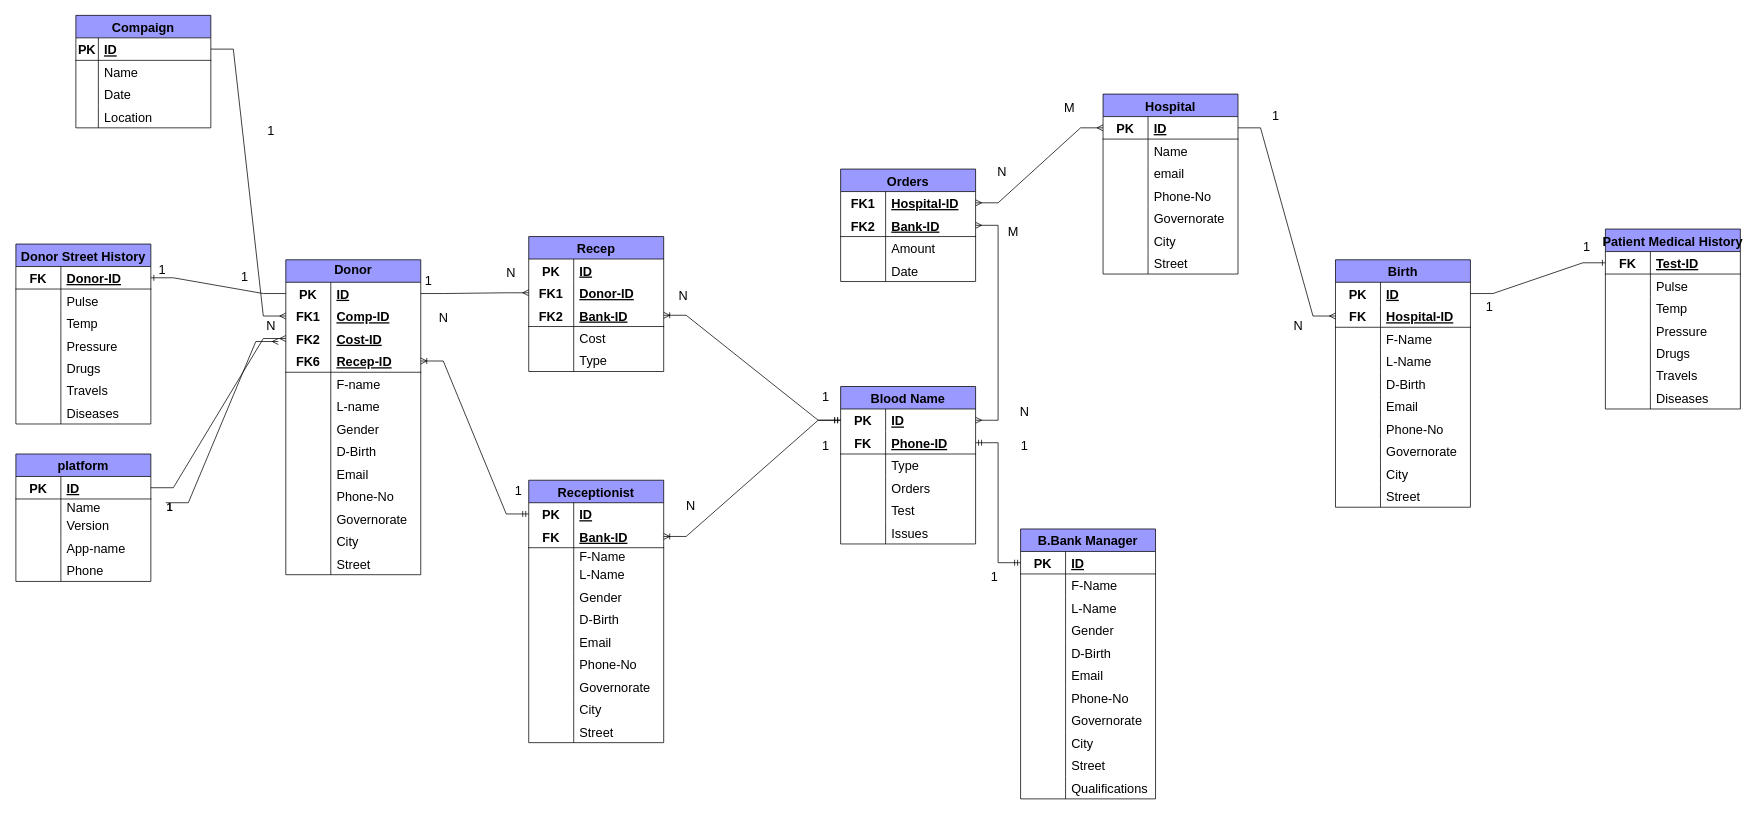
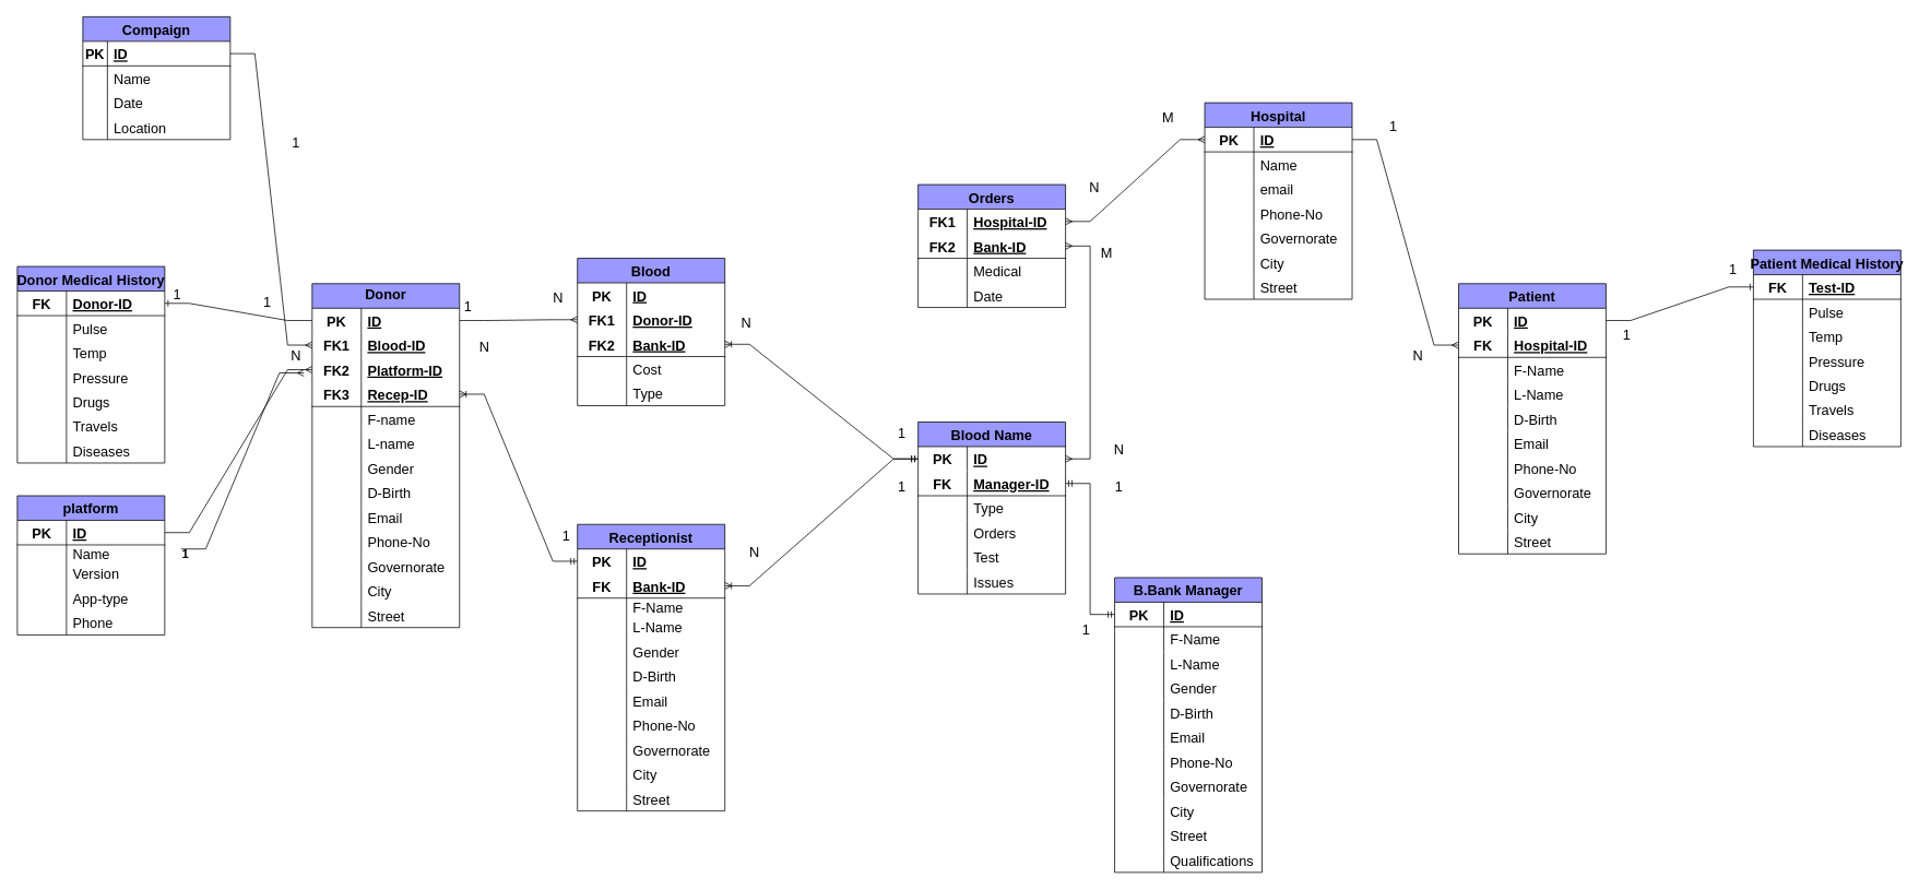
- <mxCell id="42" value="Recep" style="shape=table;startSize=30;container=1;collapsible=1;childLayout=tableLayout;fixedRows=1;rowLines=0;fontStyle=1;align=center;resizeLast=1;shadow=0;labelBackgroundColor=none;strokeColor=default;strokeWidth=1;fontSize=17;fillColor=#9999FF;" parent="1" vertex="1"><mxGeometry x="704" y="315" width="180" height="180" as="geometry" /></mxCell>
+ <mxCell id="42" value="Blood" style="shape=table;startSize=30;container=1;collapsible=1;childLayout=tableLayout;fixedRows=1;rowLines=0;fontStyle=1;align=center;resizeLast=1;shadow=0;labelBackgroundColor=none;strokeColor=default;strokeWidth=1;fontSize=17;fillColor=#9999FF;" parent="1" vertex="1"><mxGeometry x="704" y="315" width="180" height="180" as="geometry" /></mxCell>
- <mxCell id="273" value="Amount" style="shape=partialRectangle;connectable=0;fillColor=none;top=0;left=0;bottom=0;right=0;align=left;spacingLeft=6;overflow=hidden;shadow=0;labelBackgroundColor=none;strokeColor=default;strokeWidth=1;fontSize=17;" parent="271" vertex="1"><mxGeometry x="60" width="120" height="30" as="geometry"><mxRectangle width="120" height="30" as="alternateBounds" /></mxGeometry></mxCell>
+ <mxCell id="273" value="Medical" style="shape=partialRectangle;connectable=0;fillColor=none;top=0;left=0;bottom=0;right=0;align=left;spacingLeft=6;overflow=hidden;shadow=0;labelBackgroundColor=none;strokeColor=default;strokeWidth=1;fontSize=17;" parent="271" vertex="1"><mxGeometry x="60" width="120" height="30" as="geometry"><mxRectangle width="120" height="30" as="alternateBounds" /></mxGeometry></mxCell>
- <mxCell id="59" value="Donor Street History" style="shape=table;startSize=30;container=1;collapsible=1;childLayout=tableLayout;fixedRows=1;rowLines=0;fontStyle=1;align=center;resizeLast=1;shadow=0;labelBackgroundColor=none;strokeColor=default;strokeWidth=1;fontSize=17;fillColor=#9999FF;" parent="1" vertex="1"><mxGeometry x="20" y="325" width="180" height="240" as="geometry"><mxRectangle x="-360" y="-20" width="220" height="30" as="alternateBounds" /></mxGeometry></mxCell>
+ <mxCell id="59" value="Donor Medical History" style="shape=table;startSize=30;container=1;collapsible=1;childLayout=tableLayout;fixedRows=1;rowLines=0;fontStyle=1;align=center;resizeLast=1;shadow=0;labelBackgroundColor=none;strokeColor=default;strokeWidth=1;fontSize=17;fillColor=#9999FF;" parent="1" vertex="1"><mxGeometry x="20" y="325" width="180" height="240" as="geometry"><mxRectangle x="-360" y="-20" width="220" height="30" as="alternateBounds" /></mxGeometry></mxCell>
- <mxCell id="209" value="Birth" style="shape=table;startSize=30;container=1;collapsible=1;childLayout=tableLayout;fixedRows=1;rowLines=0;fontStyle=1;align=center;resizeLast=1;shadow=0;labelBackgroundColor=none;strokeColor=default;strokeWidth=1;fontSize=17;fillColor=#9999FF;" parent="1" vertex="1"><mxGeometry x="1780" y="346" width="180" height="330" as="geometry" /></mxCell>
+ <mxCell id="209" value="Patient" style="shape=table;startSize=30;container=1;collapsible=1;childLayout=tableLayout;fixedRows=1;rowLines=0;fontStyle=1;align=center;resizeLast=1;shadow=0;labelBackgroundColor=none;strokeColor=default;strokeWidth=1;fontSize=17;fillColor=#9999FF;" parent="1" vertex="1"><mxGeometry x="1780" y="346" width="180" height="330" as="geometry" /></mxCell>
- <mxCell id="8" value="Comp-ID" style="shape=partialRectangle;connectable=0;fillColor=none;top=0;left=0;bottom=0;right=0;align=left;spacingLeft=6;fontStyle=5;overflow=hidden;shadow=0;labelBackgroundColor=#FFFFFF;strokeColor=default;strokeWidth=1;fontSize=17;" parent="6" vertex="1"><mxGeometry x="60" width="120" height="30" as="geometry"><mxRectangle width="120" height="30" as="alternateBounds" /></mxGeometry></mxCell>
+ <mxCell id="8" value="Blood-ID" style="shape=partialRectangle;connectable=0;fillColor=none;top=0;left=0;bottom=0;right=0;align=left;spacingLeft=6;fontStyle=5;overflow=hidden;shadow=0;labelBackgroundColor=#FFFFFF;strokeColor=default;strokeWidth=1;fontSize=17;" parent="6" vertex="1"><mxGeometry x="60" width="120" height="30" as="geometry"><mxRectangle width="120" height="30" as="alternateBounds" /></mxGeometry></mxCell>
- <mxCell id="11" value="Cost-ID" style="shape=partialRectangle;connectable=0;fillColor=none;top=0;left=0;bottom=0;right=0;align=left;spacingLeft=6;fontStyle=5;overflow=hidden;shadow=0;labelBackgroundColor=#FFFFFF;strokeColor=default;strokeWidth=1;fontSize=17;" vertex="1" parent="9"><mxGeometry x="60" width="120" height="30" as="geometry"><mxRectangle width="120" height="30" as="alternateBounds" /></mxGeometry></mxCell>
+ <mxCell id="11" value="Platform-ID" style="shape=partialRectangle;connectable=0;fillColor=none;top=0;left=0;bottom=0;right=0;align=left;spacingLeft=6;fontStyle=5;overflow=hidden;shadow=0;labelBackgroundColor=#FFFFFF;strokeColor=default;strokeWidth=1;fontSize=17;" vertex="1" parent="9"><mxGeometry x="60" width="120" height="30" as="geometry"><mxRectangle width="120" height="30" as="alternateBounds" /></mxGeometry></mxCell>
- <mxCell id="13" value="FK6" style="shape=partialRectangle;connectable=0;fillColor=none;top=0;left=0;bottom=0;right=0;fontStyle=1;overflow=hidden;shadow=0;labelBackgroundColor=#FFFFFF;strokeColor=default;strokeWidth=1;fontSize=17;" parent="12" vertex="1"><mxGeometry width="60" height="30" as="geometry"><mxRectangle width="60" height="30" as="alternateBounds" /></mxGeometry></mxCell>
+ <mxCell id="13" value="FK3" style="shape=partialRectangle;connectable=0;fillColor=none;top=0;left=0;bottom=0;right=0;fontStyle=1;overflow=hidden;shadow=0;labelBackgroundColor=#FFFFFF;strokeColor=default;strokeWidth=1;fontSize=17;" parent="12" vertex="1"><mxGeometry width="60" height="30" as="geometry"><mxRectangle width="60" height="30" as="alternateBounds" /></mxGeometry></mxCell>
- <mxCell id="123" value="Phone-ID" style="shape=partialRectangle;connectable=0;fillColor=none;top=0;left=0;bottom=0;right=0;align=left;spacingLeft=6;fontStyle=5;overflow=hidden;shadow=0;labelBackgroundColor=none;strokeColor=default;strokeWidth=1;fontSize=17;" parent="121" vertex="1"><mxGeometry x="60" width="120" height="30" as="geometry"><mxRectangle width="120" height="30" as="alternateBounds" /></mxGeometry></mxCell>
+ <mxCell id="123" value="Manager-ID" style="shape=partialRectangle;connectable=0;fillColor=none;top=0;left=0;bottom=0;right=0;align=left;spacingLeft=6;fontStyle=5;overflow=hidden;shadow=0;labelBackgroundColor=none;strokeColor=default;strokeWidth=1;fontSize=17;" parent="121" vertex="1"><mxGeometry x="60" width="120" height="30" as="geometry"><mxRectangle width="120" height="30" as="alternateBounds" /></mxGeometry></mxCell>
- <mxCell id="313" value="App-name" style="shape=partialRectangle;connectable=0;fillColor=none;top=0;left=0;bottom=0;right=0;align=left;spacingLeft=6;overflow=hidden;shadow=0;labelBackgroundColor=none;strokeColor=default;strokeWidth=1;fontSize=17;" vertex="1" parent="311"><mxGeometry x="60" width="120" height="30" as="geometry"><mxRectangle width="120" height="30" as="alternateBounds" /></mxGeometry></mxCell>
+ <mxCell id="313" value="App-type" style="shape=partialRectangle;connectable=0;fillColor=none;top=0;left=0;bottom=0;right=0;align=left;spacingLeft=6;overflow=hidden;shadow=0;labelBackgroundColor=none;strokeColor=default;strokeWidth=1;fontSize=17;" vertex="1" parent="311"><mxGeometry x="60" width="120" height="30" as="geometry"><mxRectangle width="120" height="30" as="alternateBounds" /></mxGeometry></mxCell>
